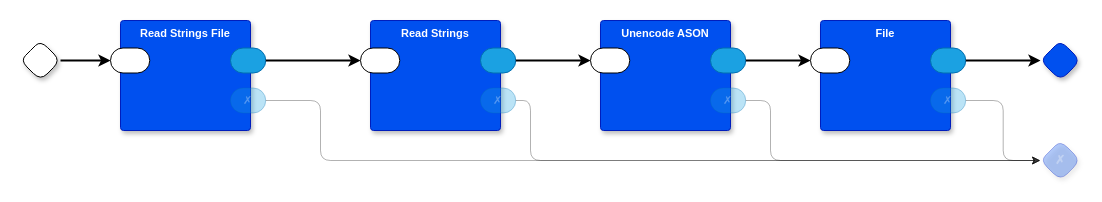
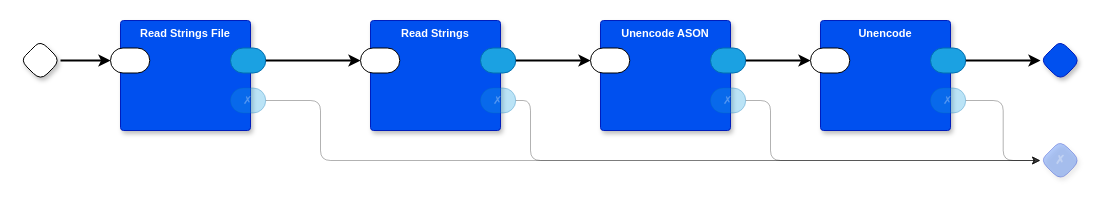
- <mxCell id="22" value="File" style="rounded=1;whiteSpace=wrap;html=1;sketch=0;container=1;recursiveResize=0;verticalAlign=top;arcSize=6;fontStyle=1;autosize=0;points=[];absoluteArcSize=1;shadow=1;strokeColor=#001DBC;fillColor=#0050ef;fontColor=#ffffff;fontFamily=Helvetica;fontSize=11;" vertex="1" parent="1"><mxGeometry x="820" y="20" width="130" height="110" as="geometry"><mxRectangle x="-98" y="-1230" width="99" height="26" as="alternateBounds" /></mxGeometry></mxCell>
+ <mxCell id="22" value="Unencode" style="rounded=1;whiteSpace=wrap;html=1;sketch=0;container=1;recursiveResize=0;verticalAlign=top;arcSize=6;fontStyle=1;autosize=0;points=[];absoluteArcSize=1;shadow=1;strokeColor=#001DBC;fillColor=#0050ef;fontColor=#ffffff;fontFamily=Helvetica;fontSize=11;" vertex="1" parent="1"><mxGeometry x="820" y="20" width="130" height="110" as="geometry"><mxRectangle x="-98" y="-1230" width="99" height="26" as="alternateBounds" /></mxGeometry></mxCell>
